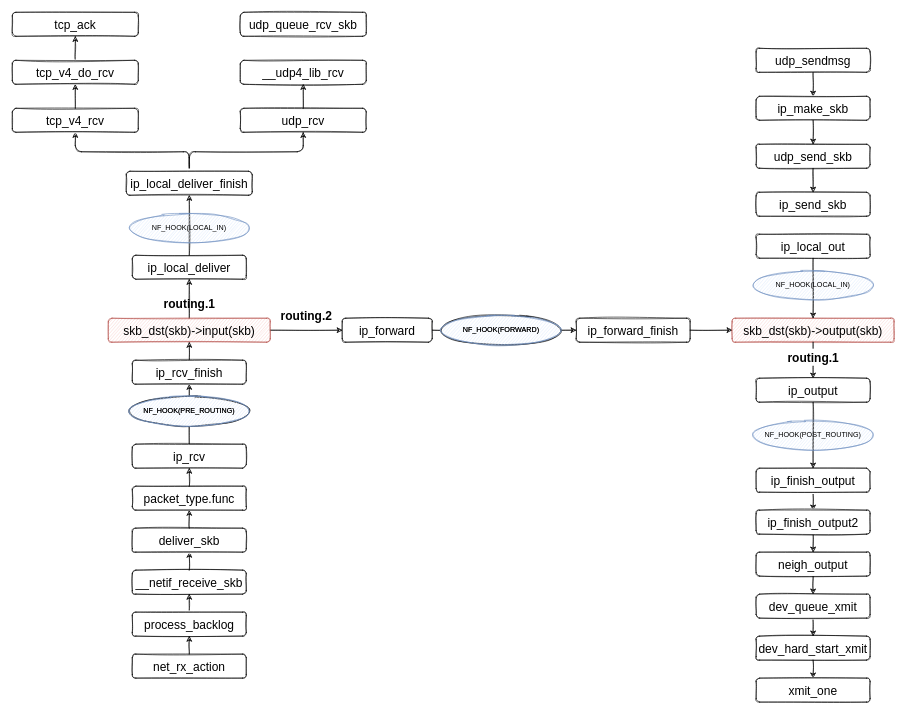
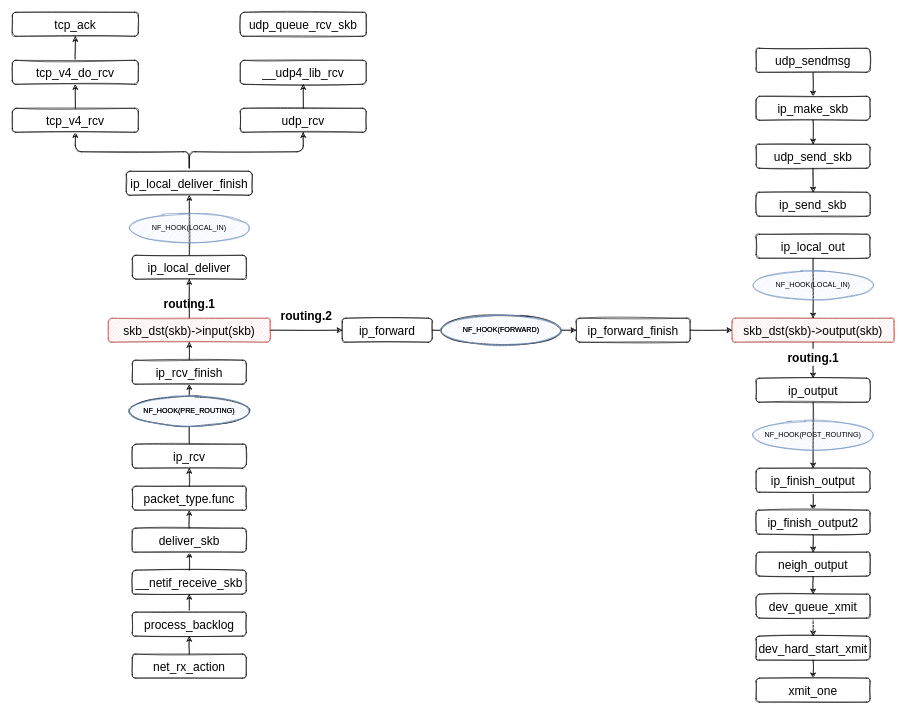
- <mxCell id="47" style="edgeStyle=none;html=1;entryX=0.5;entryY=0;entryDx=0;entryDy=0;sketch=1;" parent="1" source="48" target="50" edge="1"><mxGeometry relative="1" as="geometry" /></mxCell>
+ <mxCell id="47" style="edgeStyle=none;html=1;entryX=0.5;entryY=0;entryDx=0;entryDy=0;sketch=1;dashed=1;" parent="1" source="48" target="50" edge="1"><mxGeometry relative="1" as="geometry" /></mxCell>
